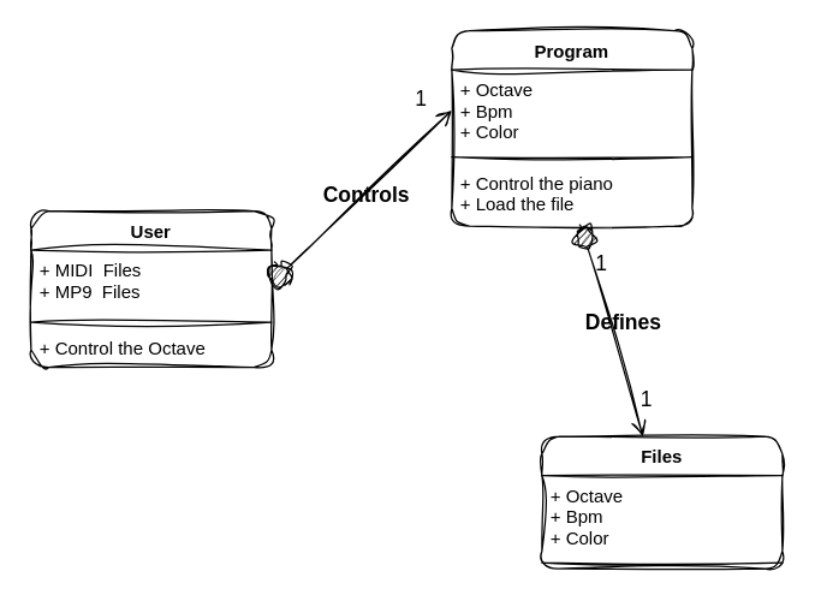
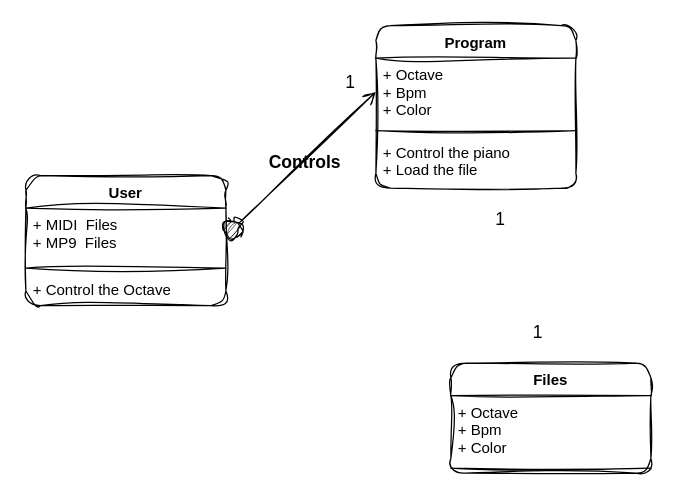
- <mxCell id="14" value="&lt;b&gt;Defines&lt;/b&gt;" style="html=1;verticalAlign=bottom;startArrow=circle;startFill=1;endArrow=open;startSize=6;endSize=8;rounded=1;fontSize=14;labelBackgroundColor=none;fontColor=default;sketch=1;curveFitting=1;jiggle=2;" edge="1" parent="1" source="9" target="10"><mxGeometry x="0.102" y="6" width="80" relative="1" as="geometry"><mxPoint x="300" y="420" as="sourcePoint" /><mxPoint x="380" y="420" as="targetPoint" /><mxPoint as="offset" /></mxGeometry></mxCell>
